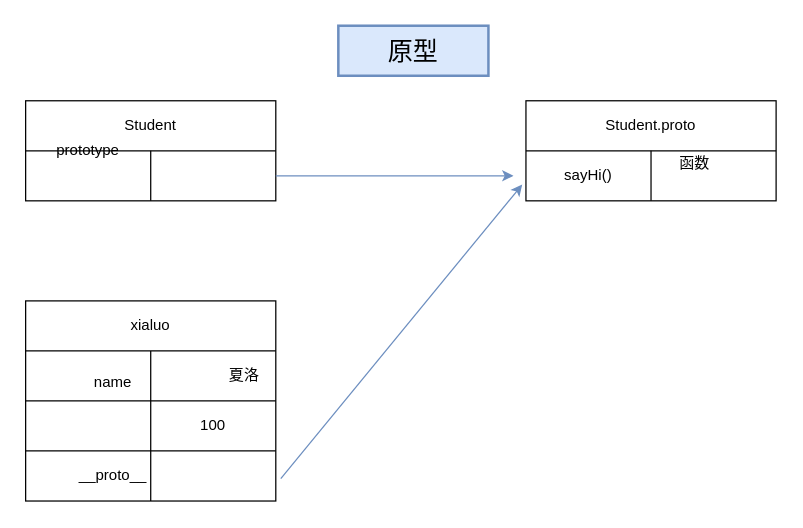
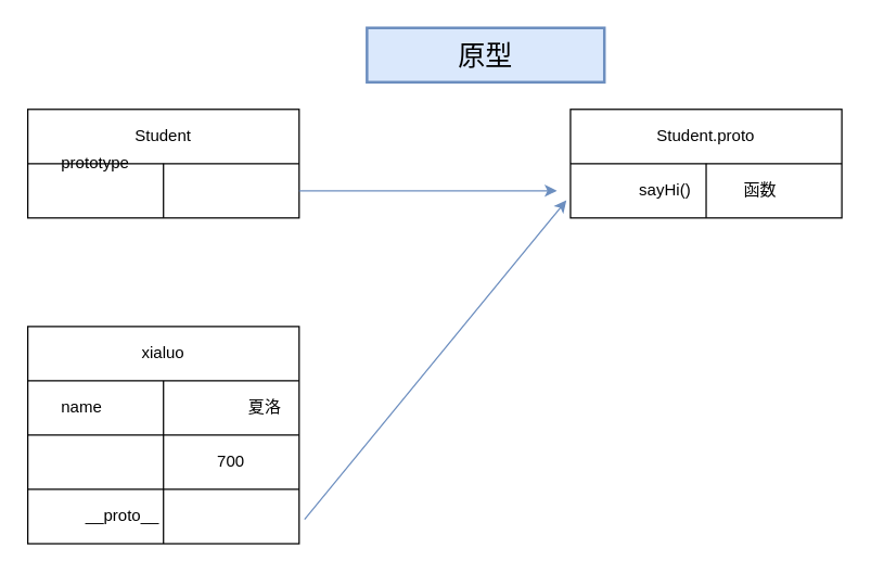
- <mxCell id="25" value="&lt;font style=&quot;font-size: 20px&quot;&gt;原型&lt;/font&gt;" style="text;html=1;strokeColor=#6c8ebf;fillColor=#dae8fc;align=center;verticalAlign=middle;whiteSpace=wrap;rounded=0;strokeWidth=2;" parent="1" vertex="1"><mxGeometry x="270" y="20" width="120" height="40" as="geometry" /></mxCell>
+ <mxCell id="25" value="&lt;font style=&quot;font-size: 20px&quot;&gt;原型&lt;/font&gt;" style="text;html=1;strokeColor=#6c8ebf;fillColor=#dae8fc;align=center;verticalAlign=middle;whiteSpace=wrap;rounded=0;strokeWidth=2;" parent="1" vertex="1"><mxGeometry x="270" y="20" width="175" height="40" as="geometry" /></mxCell>
- <mxCell id="22" value="函数" style="text;html=1;strokeColor=none;fillColor=none;align=center;verticalAlign=middle;whiteSpace=wrap;rounded=0;" parent="1" vertex="1"><mxGeometry x="535" y="120" width="40" height="20" as="geometry" /></mxCell>
+ <mxCell id="22" value="函数" style="text;html=1;strokeColor=none;fillColor=none;align=center;verticalAlign=middle;whiteSpace=wrap;rounded=0;" parent="1" vertex="1"><mxGeometry x="540" y="130" width="40" height="20" as="geometry" /></mxCell>
- <mxCell id="21" value="sayHi()" style="text;html=1;strokeColor=none;fillColor=none;align=center;verticalAlign=middle;whiteSpace=wrap;rounded=0;" parent="1" vertex="1"><mxGeometry x="450" y="130" width="40" height="20" as="geometry" /></mxCell>
+ <mxCell id="21" value="sayHi()" style="text;html=1;strokeColor=none;fillColor=none;align=center;verticalAlign=middle;whiteSpace=wrap;rounded=0;" parent="1" vertex="1"><mxGeometry x="470" y="130" width="40" height="20" as="geometry" /></mxCell>
- <mxCell id="12" value="name" style="text;html=1;strokeColor=none;fillColor=none;align=center;verticalAlign=middle;whiteSpace=wrap;rounded=0;" parent="1" vertex="1"><mxGeometry x="70" y="295" width="40" height="20" as="geometry" /></mxCell>
+ <mxCell id="12" value="name" style="text;html=1;strokeColor=none;fillColor=none;align=center;verticalAlign=middle;whiteSpace=wrap;rounded=0;" parent="1" vertex="1"><mxGeometry x="40" y="290" width="40" height="20" as="geometry" /></mxCell>
- <mxCell id="13" value="100" style="text;html=1;strokeColor=none;fillColor=none;align=center;verticalAlign=middle;whiteSpace=wrap;rounded=0;" parent="1" vertex="1"><mxGeometry x="150" y="330" width="40" height="20" as="geometry" /></mxCell>
+ <mxCell id="13" value="700" style="text;html=1;strokeColor=none;fillColor=none;align=center;verticalAlign=middle;whiteSpace=wrap;rounded=0;" parent="1" vertex="1"><mxGeometry x="150" y="330" width="40" height="20" as="geometry" /></mxCell>
